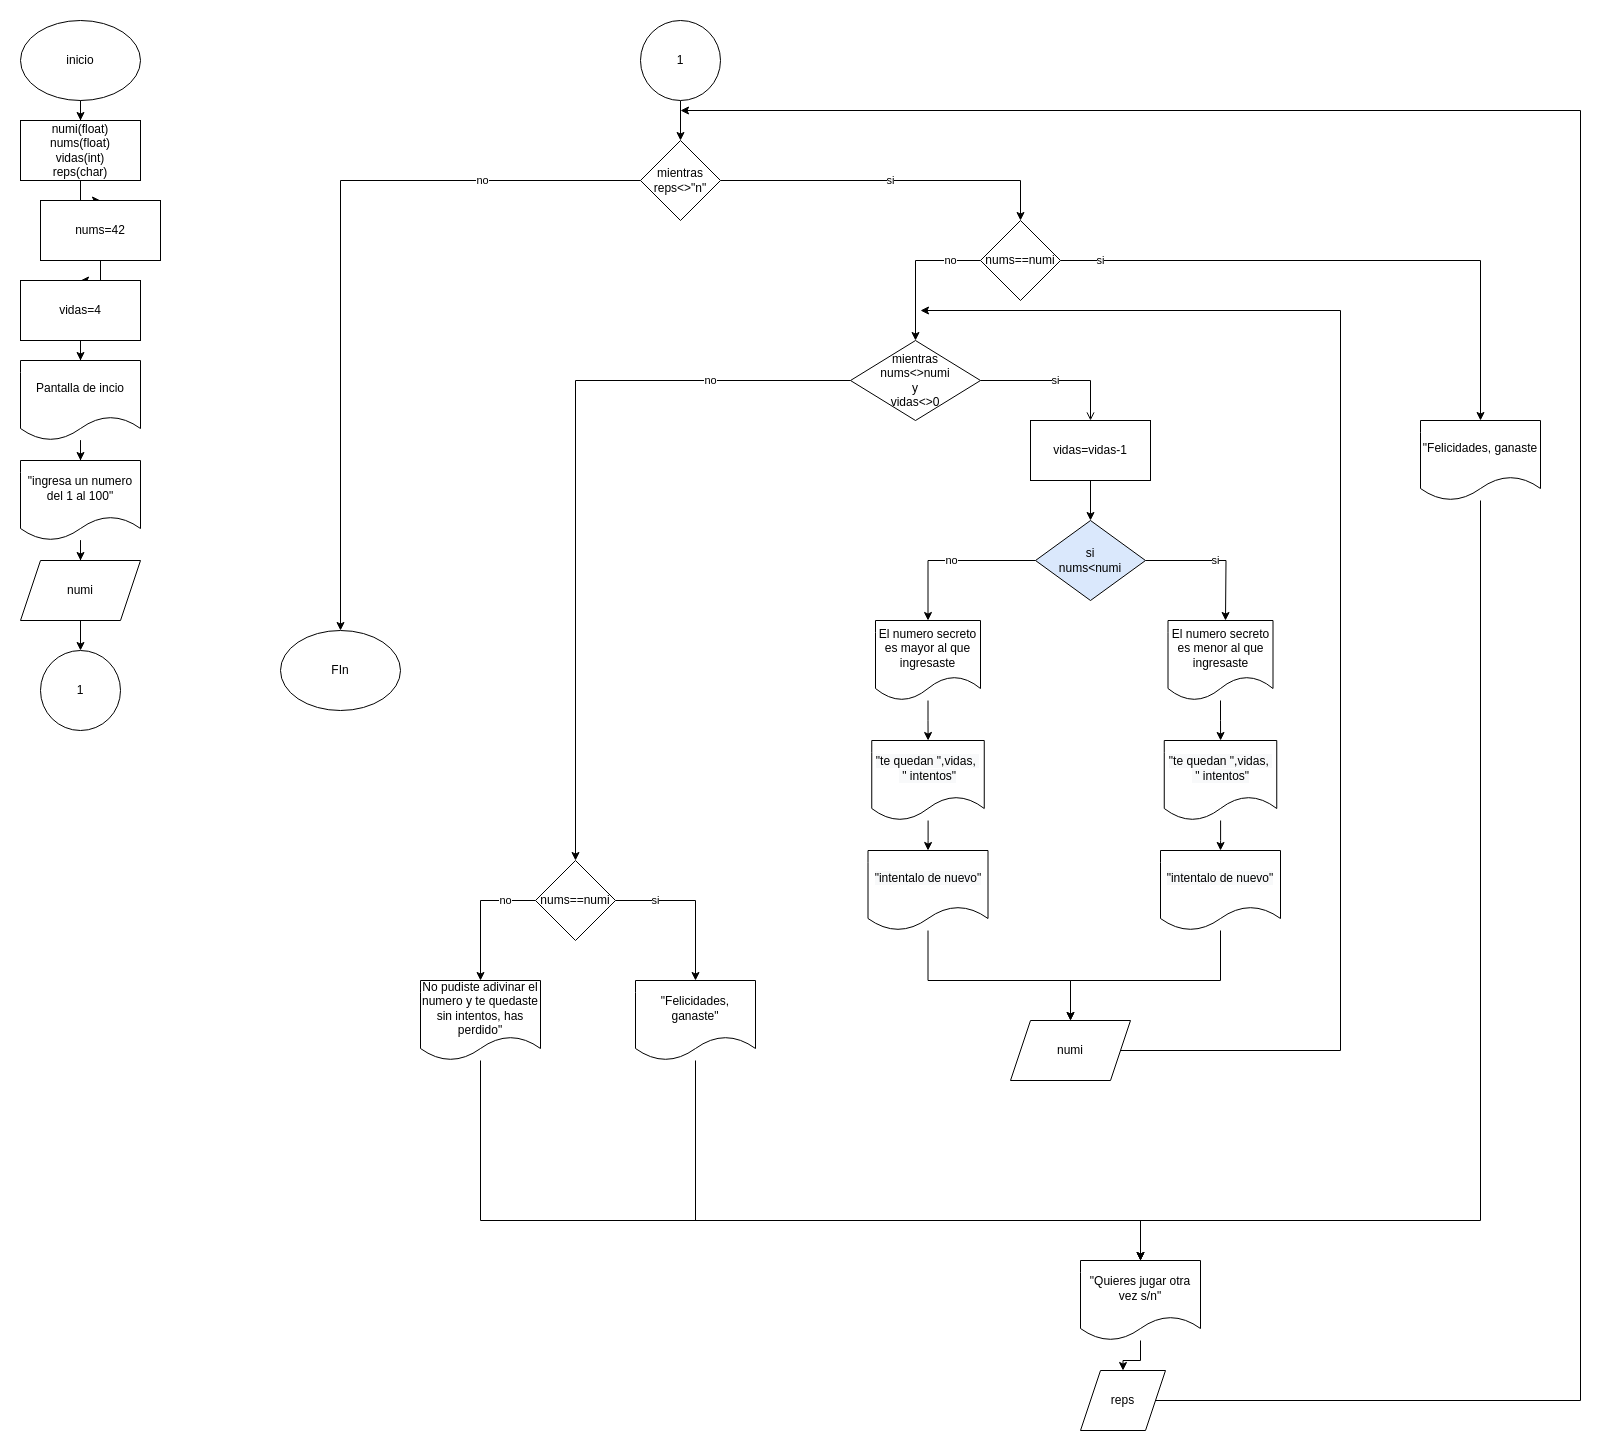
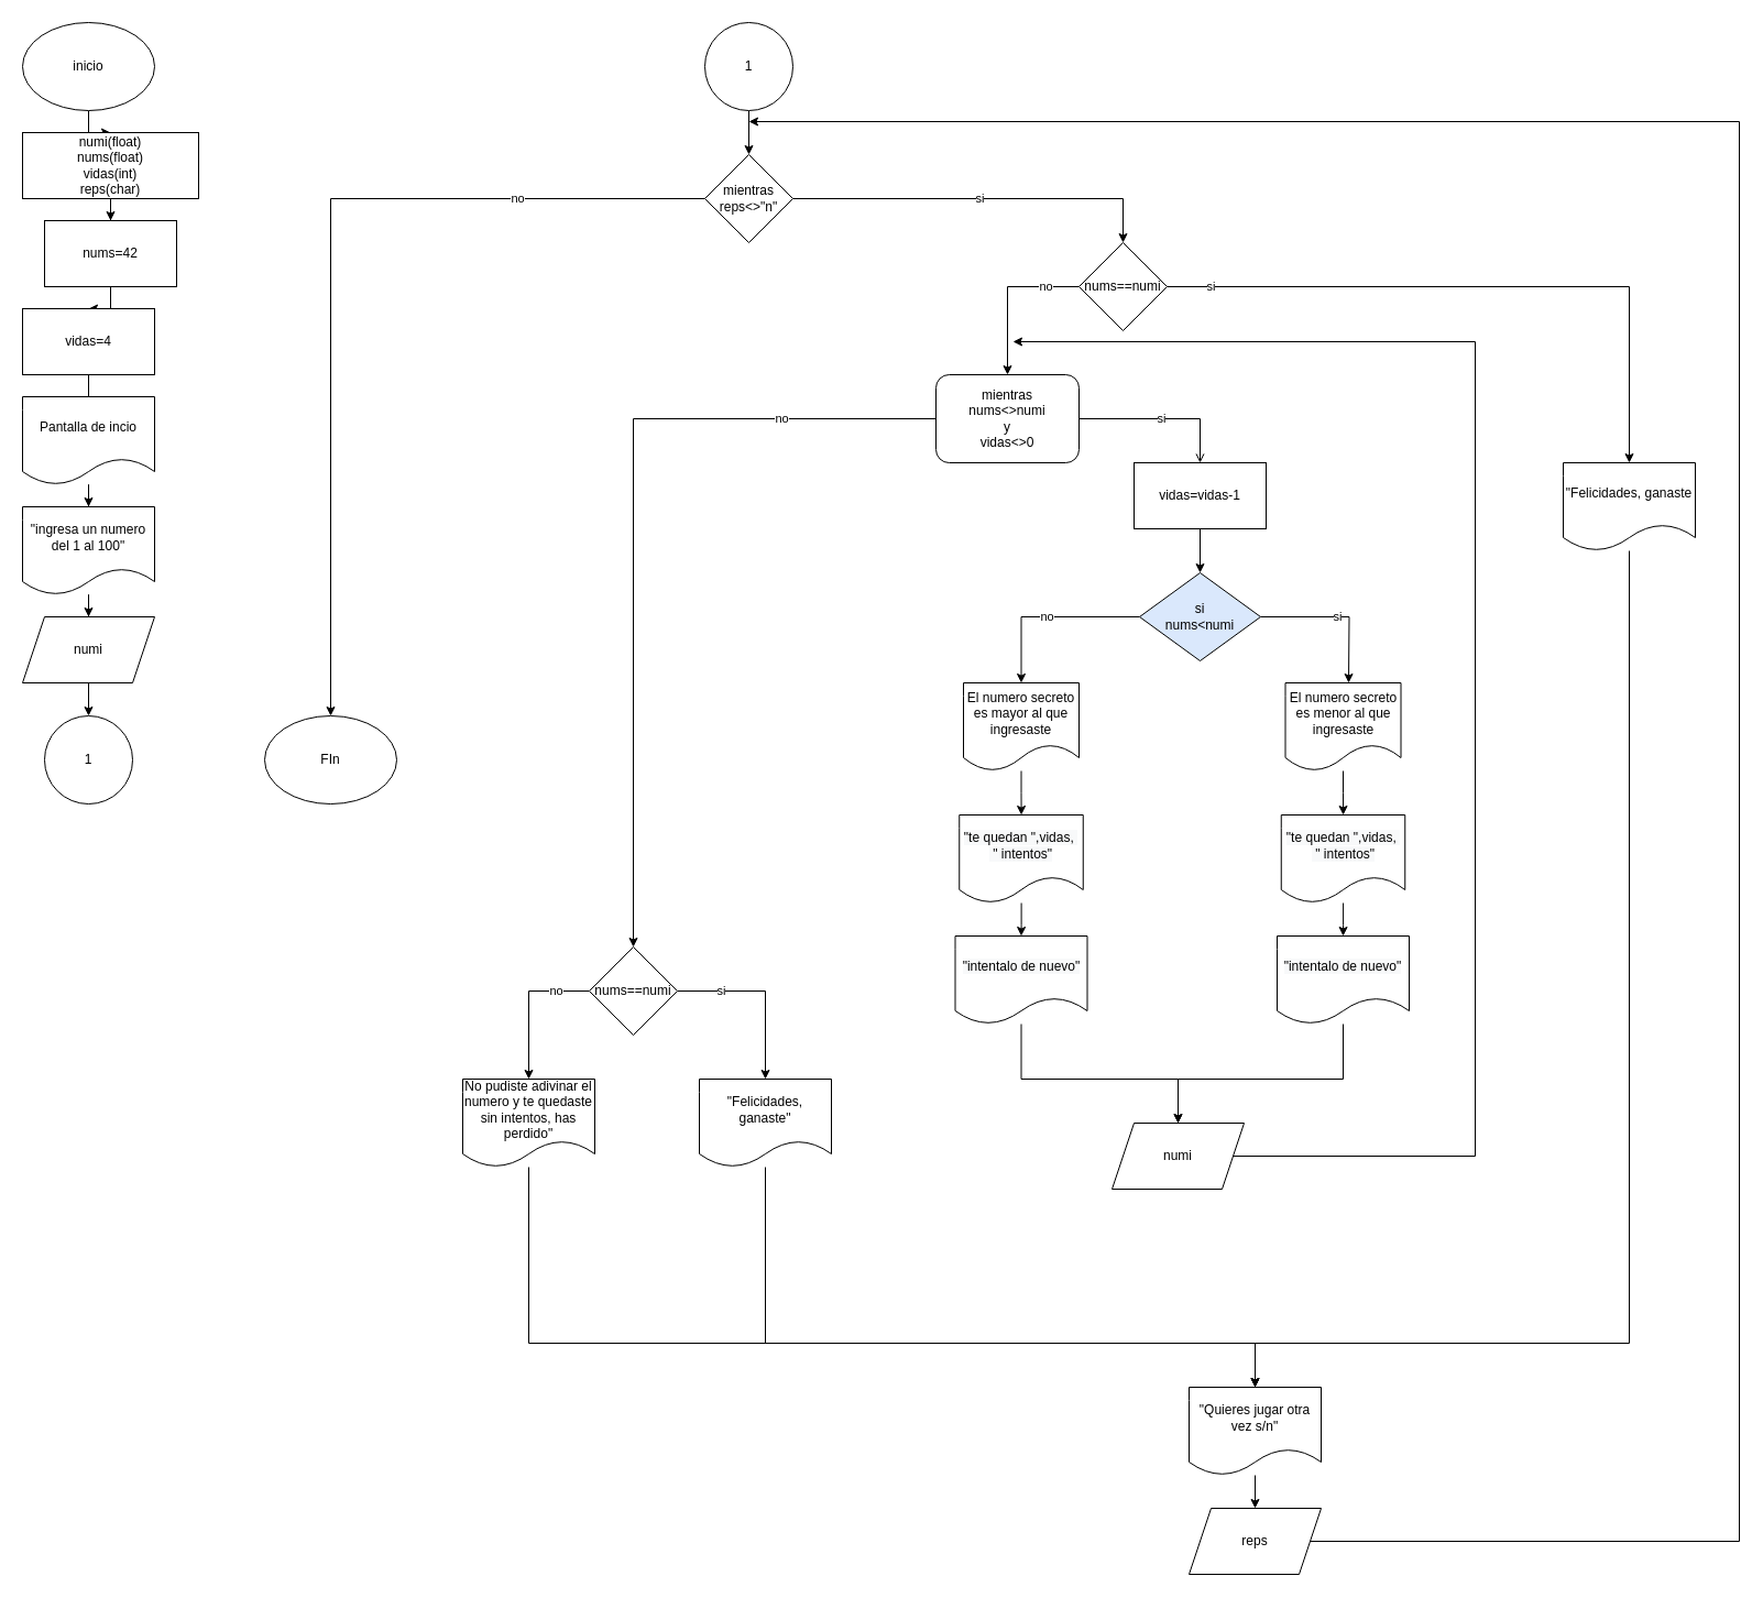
- <mxCell id="5" value="numi(float)&lt;br&gt;nums(float)&lt;br&gt;vidas(int)&lt;br&gt;reps(char)" style="rounded=0;whiteSpace=wrap;html=1;" parent="1" vertex="1"><mxGeometry x="20" y="120" width="120" height="60" as="geometry" /></mxCell>
+ <mxCell id="5" value="numi(float)&lt;br&gt;nums(float)&lt;br&gt;vidas(int)&lt;br&gt;reps(char)" style="rounded=0;whiteSpace=wrap;html=1;" parent="1" vertex="1"><mxGeometry x="20" y="120" width="160" height="60" as="geometry" /></mxCell>
- <mxCell id="17" value="" style="edgeStyle=orthogonalEdgeStyle;rounded=0;orthogonalLoop=1;jettySize=auto;html=1;" parent="1" source="18" target="7" edge="1"><mxGeometry relative="1" as="geometry" /></mxCell>
+ <mxCell id="17" value="" style="edgeStyle=orthogonalEdgeStyle;rounded=0;orthogonalLoop=1;jettySize=auto;html=1;endArrow=none;" parent="1" source="18" target="7" edge="1"><mxGeometry relative="1" as="geometry" /></mxCell>
- <mxCell id="24" value="mientras&lt;br&gt;nums&amp;lt;&amp;gt;numi&lt;br&gt;y&lt;br&gt;vidas&amp;lt;&amp;gt;0" style="rhombus;whiteSpace=wrap;html=1;" vertex="1" parent="1"><mxGeometry x="850" y="340" width="130" height="80" as="geometry" /></mxCell>
+ <mxCell id="24" value="mientras&lt;br&gt;nums&amp;lt;&amp;gt;numi&lt;br&gt;y&lt;br&gt;vidas&amp;lt;&amp;gt;0" style="whiteSpace=wrap;html=1;rounded=1;" vertex="1" parent="1"><mxGeometry x="850" y="340" width="130" height="80" as="geometry" /></mxCell>
- <mxCell id="51" value="FIn" style="ellipse;whiteSpace=wrap;html=1;" vertex="1" parent="1"><mxGeometry x="280" y="630" width="120" height="80" as="geometry" /></mxCell>
+ <mxCell id="51" value="FIn" style="ellipse;whiteSpace=wrap;html=1;" vertex="1" parent="1"><mxGeometry x="240" y="650" width="120" height="80" as="geometry" /></mxCell>
- <mxCell id="53" value="reps" style="shape=parallelogram;perimeter=parallelogramPerimeter;whiteSpace=wrap;html=1;fixedSize=1;" vertex="1" parent="1"><mxGeometry x="1080" y="1370" width="85" height="60" as="geometry" /></mxCell>
+ <mxCell id="53" value="reps" style="shape=parallelogram;perimeter=parallelogramPerimeter;whiteSpace=wrap;html=1;fixedSize=1;" vertex="1" parent="1"><mxGeometry x="1080" y="1370" width="120" height="60" as="geometry" /></mxCell>
